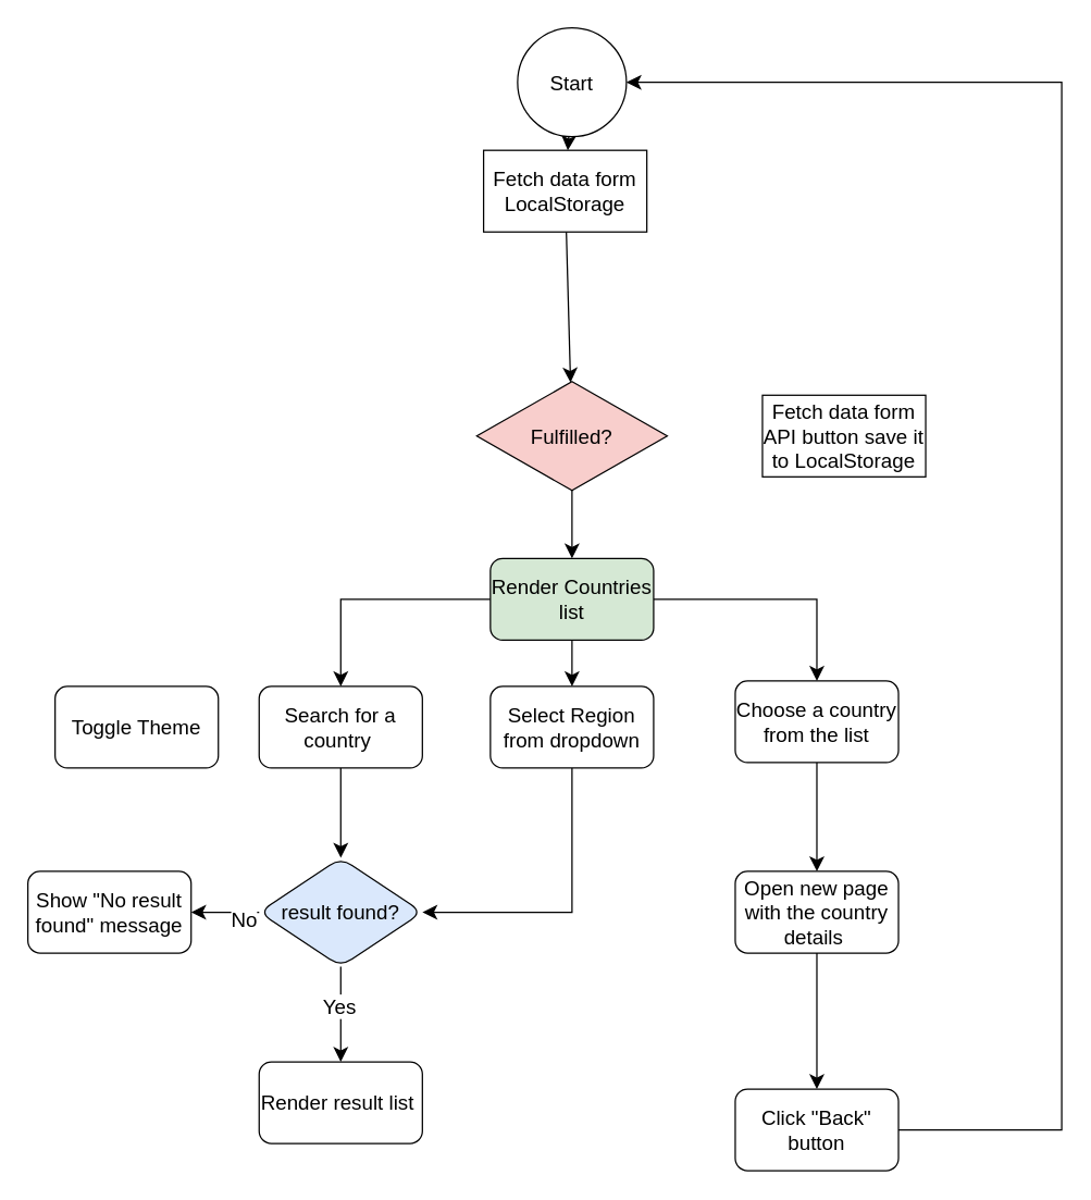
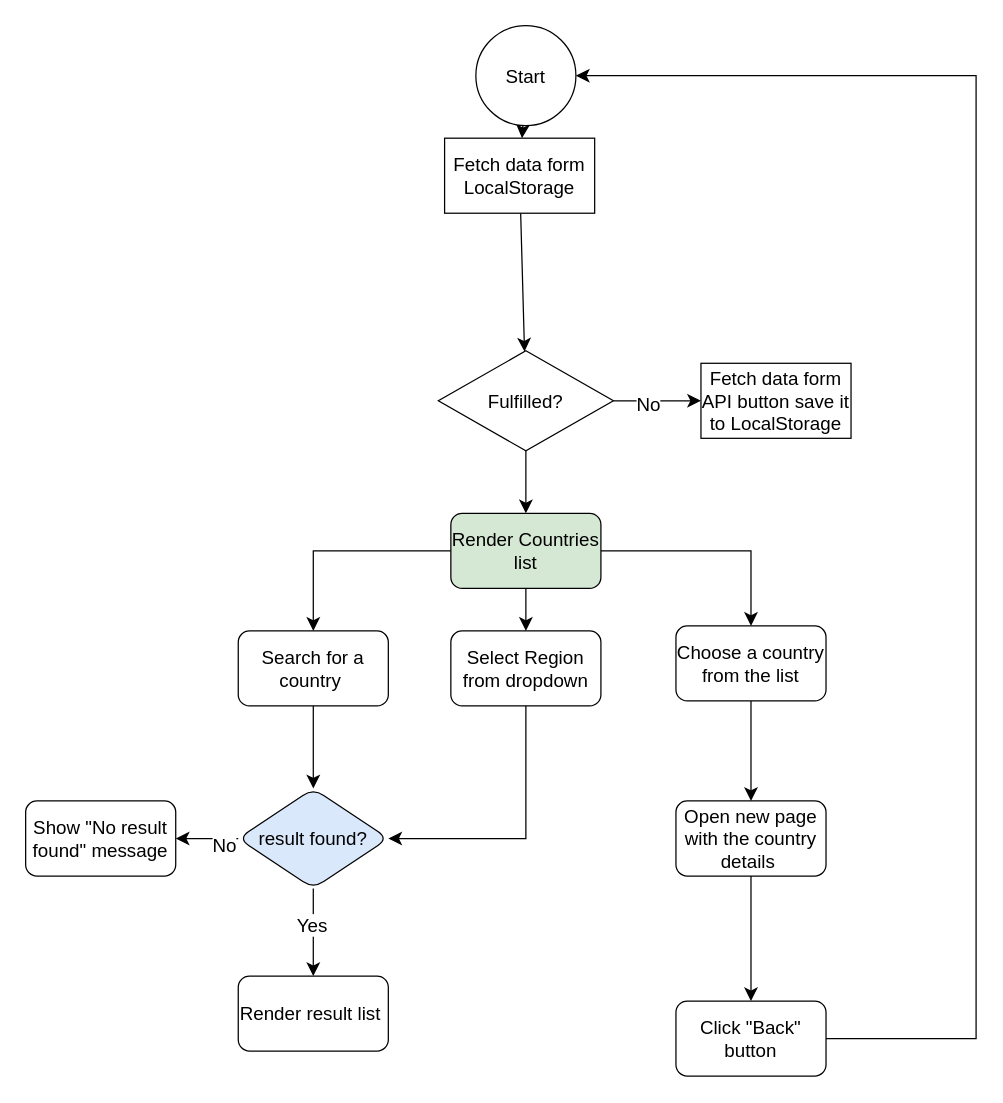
- <mxCell id="9" value="Fulfilled?" style="rhombus;whiteSpace=wrap;html=1;fontSize=15;fillColor=#f8cecc;" vertex="1" parent="1"><mxGeometry x="350" y="280" width="140" height="80" as="geometry" /></mxCell>
+ <mxCell id="9" value="Fulfilled?" style="rhombus;whiteSpace=wrap;html=1;fontSize=15;" vertex="1" parent="1"><mxGeometry x="350" y="280" width="140" height="80" as="geometry" /></mxCell>
+ <mxCell id="6" value="" style="edgeStyle=none;curved=1;rounded=0;orthogonalLoop=1;jettySize=auto;html=1;fontSize=15;startSize=8;endSize=8;" edge="1" parent="1" source="9" target="10"><mxGeometry relative="1" as="geometry" /></mxCell>
+ <mxCell id="7" value="No" style="edgeLabel;html=1;align=center;verticalAlign=middle;resizable=0;points=[];fontSize=15;" vertex="1" connectable="0" parent="6"><mxGeometry x="-0.229" y="-2" relative="1" as="geometry"><mxPoint as="offset" /></mxGeometry></mxCell>
- <mxCell id="15" value="Toggle Theme" style="rounded=1;whiteSpace=wrap;html=1;fontSize=15;" vertex="1" parent="1"><mxGeometry x="40" y="504" width="120" height="60" as="geometry" /></mxCell>
